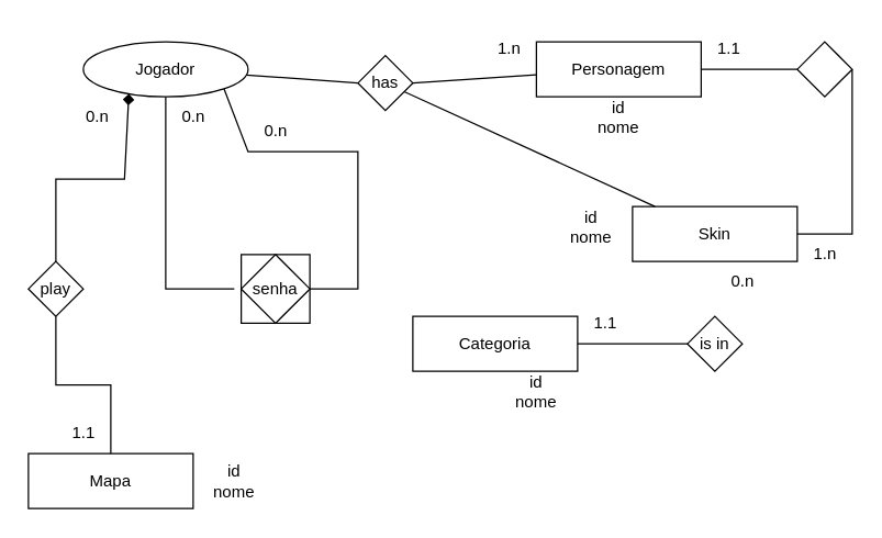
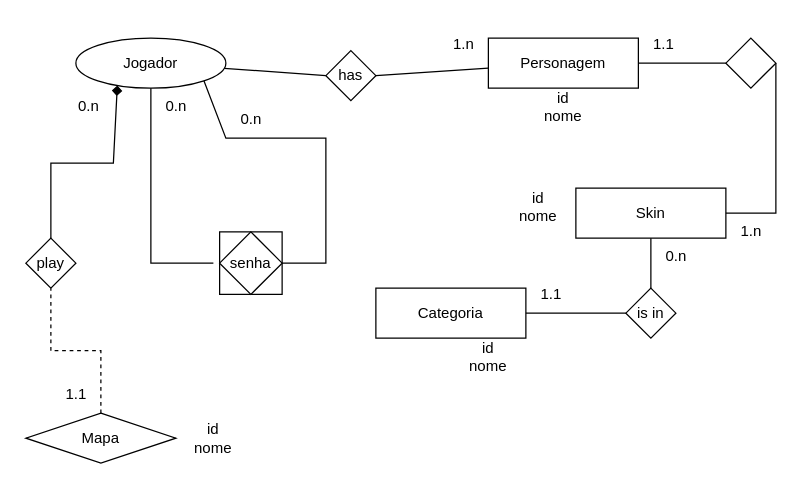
- <mxCell id="21" value="" style="endArrow=none;html=1;rounded=0;" edge="1" parent="1" source="17" target="6"><mxGeometry width="50" height="50" relative="1" as="geometry"><mxPoint x="415" y="190" as="sourcePoint" /><mxPoint x="325" y="190" as="targetPoint" /></mxGeometry></mxCell>
+ <mxCell id="21" value="" style="endArrow=none;html=1;rounded=0;entryX=0.5;entryY=0;entryDx=0;entryDy=0;" edge="1" parent="1" source="17" target="20"><mxGeometry width="50" height="50" relative="1" as="geometry"><mxPoint x="415" y="190" as="sourcePoint" /><mxPoint x="325" y="190" as="targetPoint" /></mxGeometry></mxCell>
- <mxCell id="9" value="" style="endArrow=none;html=1;rounded=0;entryX=0.5;entryY=1;entryDx=0;entryDy=0;" parent="1" source="5" target="7" edge="1"><mxGeometry width="50" height="50" relative="1" as="geometry"><mxPoint x="130" y="160" as="sourcePoint" /><mxPoint x="130" y="80" as="targetPoint" /><Array as="points"><mxPoint x="80" y="280" /><mxPoint x="40" y="280" /></Array></mxGeometry></mxCell>
+ <mxCell id="9" value="" style="endArrow=none;html=1;rounded=0;entryX=0.5;entryY=1;entryDx=0;entryDy=0;dashed=1;" parent="1" source="5" target="7" edge="1"><mxGeometry width="50" height="50" relative="1" as="geometry"><mxPoint x="130" y="160" as="sourcePoint" /><mxPoint x="130" y="80" as="targetPoint" /><Array as="points"><mxPoint x="80" y="280" /><mxPoint x="40" y="280" /></Array></mxGeometry></mxCell>
- <mxCell id="5" value="Mapa" style="rounded=0;whiteSpace=wrap;html=1;" parent="1" vertex="1"><mxGeometry x="20" y="330" width="120" height="40" as="geometry" /></mxCell>
+ <mxCell id="5" value="Mapa" style="rhombus;whiteSpace=wrap;html=1;" parent="1" vertex="1"><mxGeometry x="20" y="330" width="120" height="40" as="geometry" /></mxCell>
